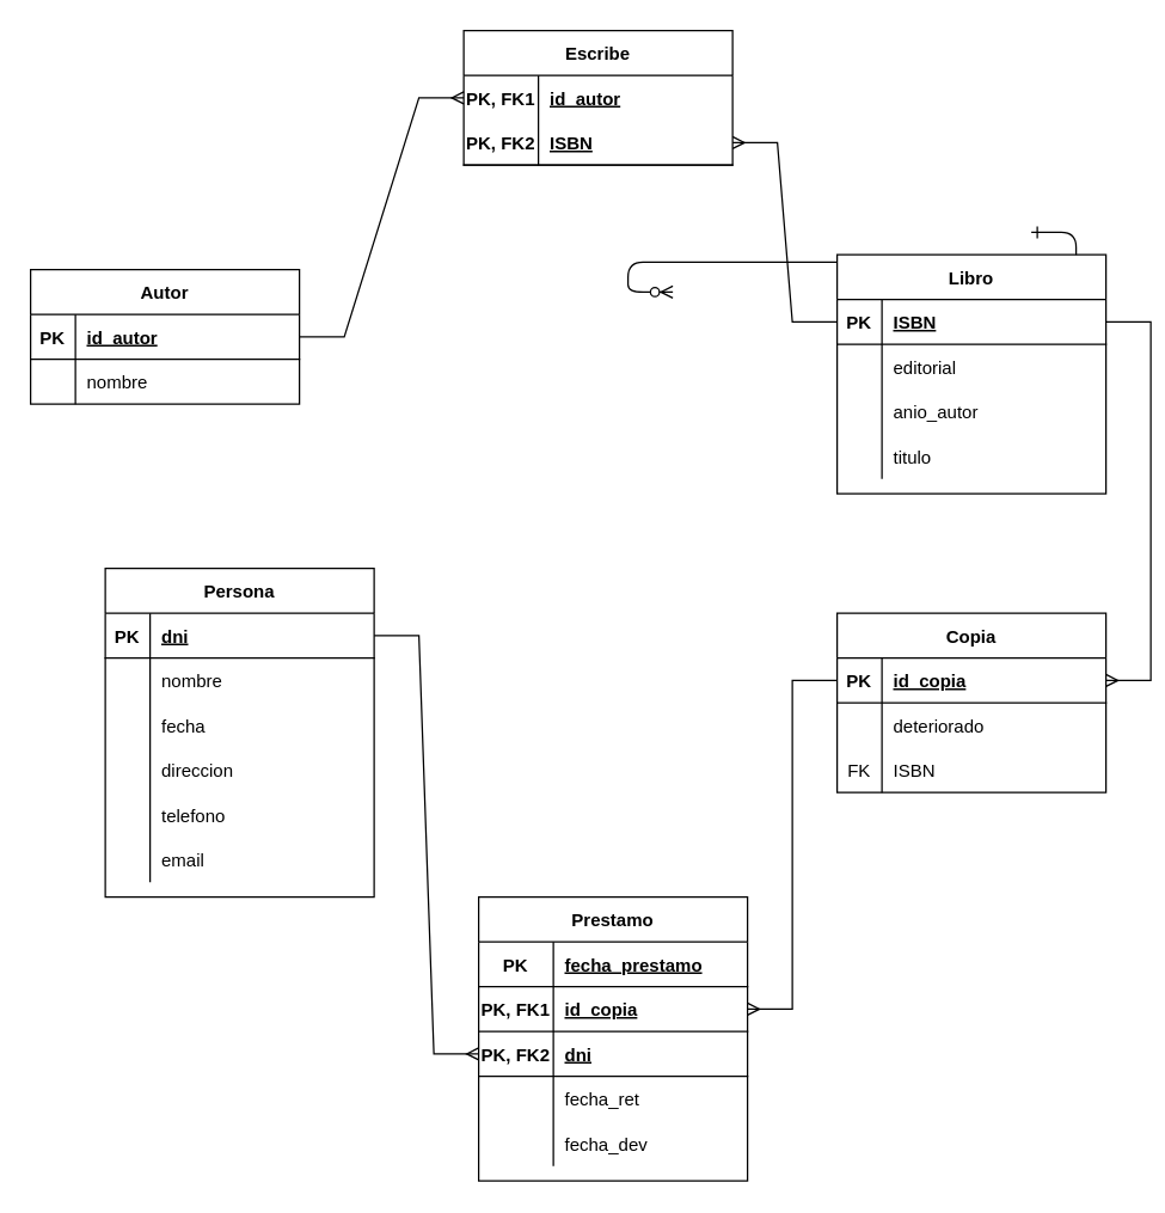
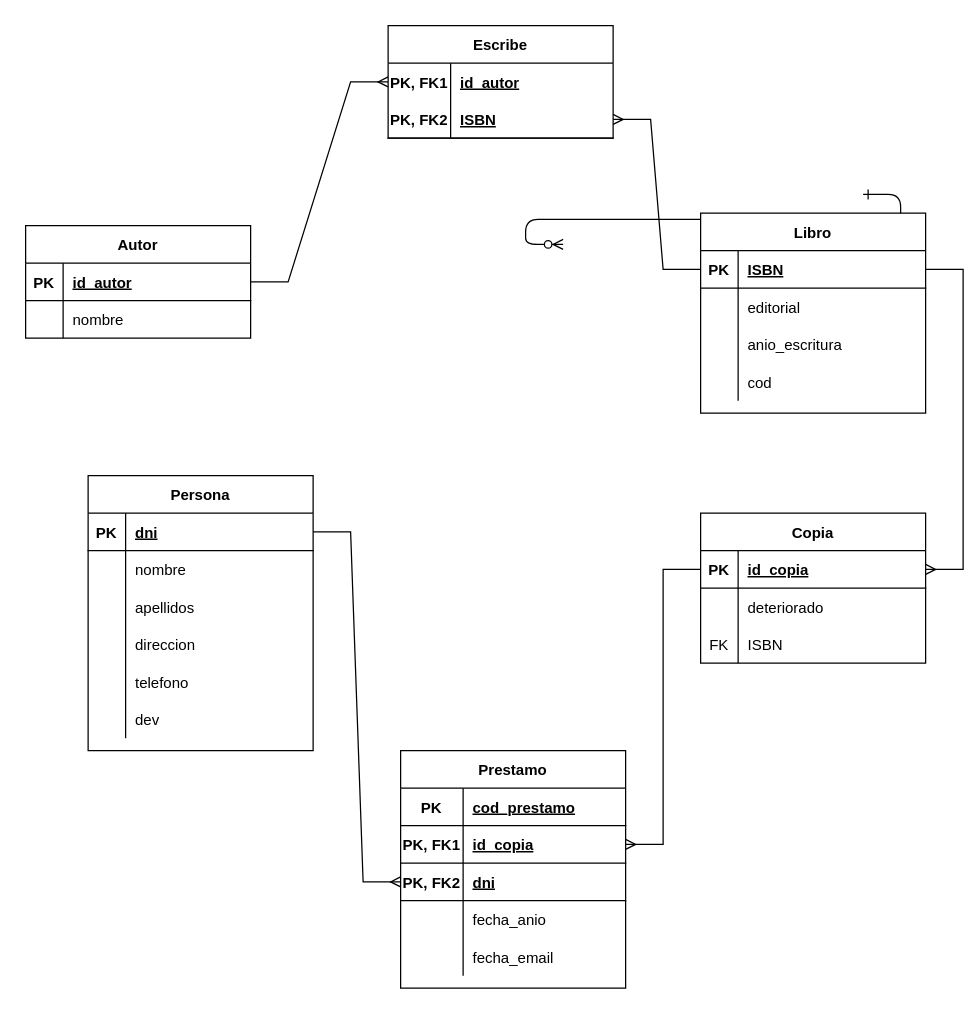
- <mxCell id="19" value="anio_autor" style="shape=partialRectangle;connectable=0;fillColor=none;top=0;left=0;bottom=0;right=0;align=left;spacingLeft=6;overflow=hidden;" vertex="1" parent="17"><mxGeometry x="30" width="150" height="30" as="geometry"><mxRectangle width="150" height="30" as="alternateBounds" /></mxGeometry></mxCell>
+ <mxCell id="19" value="anio_escritura" style="shape=partialRectangle;connectable=0;fillColor=none;top=0;left=0;bottom=0;right=0;align=left;spacingLeft=6;overflow=hidden;" vertex="1" parent="17"><mxGeometry x="30" width="150" height="30" as="geometry"><mxRectangle width="150" height="30" as="alternateBounds" /></mxGeometry></mxCell>
- <mxCell id="22" value="titulo" style="shape=partialRectangle;connectable=0;fillColor=none;top=0;left=0;bottom=0;right=0;align=left;spacingLeft=6;overflow=hidden;" vertex="1" parent="20"><mxGeometry x="30" width="150" height="30" as="geometry"><mxRectangle width="150" height="30" as="alternateBounds" /></mxGeometry></mxCell>
+ <mxCell id="22" value="cod" style="shape=partialRectangle;connectable=0;fillColor=none;top=0;left=0;bottom=0;right=0;align=left;spacingLeft=6;overflow=hidden;" vertex="1" parent="20"><mxGeometry x="30" width="150" height="30" as="geometry"><mxRectangle width="150" height="30" as="alternateBounds" /></mxGeometry></mxCell>
- <mxCell id="39" value="fecha" style="shape=partialRectangle;connectable=0;fillColor=none;top=0;left=0;bottom=0;right=0;align=left;spacingLeft=6;overflow=hidden;" vertex="1" parent="37"><mxGeometry x="30" width="150" height="30" as="geometry"><mxRectangle width="150" height="30" as="alternateBounds" /></mxGeometry></mxCell>
+ <mxCell id="39" value="apellidos" style="shape=partialRectangle;connectable=0;fillColor=none;top=0;left=0;bottom=0;right=0;align=left;spacingLeft=6;overflow=hidden;" vertex="1" parent="37"><mxGeometry x="30" width="150" height="30" as="geometry"><mxRectangle width="150" height="30" as="alternateBounds" /></mxGeometry></mxCell>
- <mxCell id="48" value="email" style="shape=partialRectangle;connectable=0;fillColor=none;top=0;left=0;bottom=0;right=0;align=left;spacingLeft=6;overflow=hidden;" vertex="1" parent="46"><mxGeometry x="30" width="150" height="30" as="geometry"><mxRectangle width="150" height="30" as="alternateBounds" /></mxGeometry></mxCell>
+ <mxCell id="48" value="dev" style="shape=partialRectangle;connectable=0;fillColor=none;top=0;left=0;bottom=0;right=0;align=left;spacingLeft=6;overflow=hidden;" vertex="1" parent="46"><mxGeometry x="30" width="150" height="30" as="geometry"><mxRectangle width="150" height="30" as="alternateBounds" /></mxGeometry></mxCell>
- <mxCell id="62" value="fecha_prestamo" style="shape=partialRectangle;connectable=0;fillColor=none;top=0;left=0;bottom=0;right=0;align=left;spacingLeft=6;fontStyle=5;overflow=hidden;" vertex="1" parent="60"><mxGeometry x="50" width="130" height="30" as="geometry"><mxRectangle width="130" height="30" as="alternateBounds" /></mxGeometry></mxCell>
+ <mxCell id="62" value="cod_prestamo" style="shape=partialRectangle;connectable=0;fillColor=none;top=0;left=0;bottom=0;right=0;align=left;spacingLeft=6;fontStyle=5;overflow=hidden;" vertex="1" parent="60"><mxGeometry x="50" width="130" height="30" as="geometry"><mxRectangle width="130" height="30" as="alternateBounds" /></mxGeometry></mxCell>
- <mxCell id="71" value="fecha_ret" style="shape=partialRectangle;connectable=0;fillColor=none;top=0;left=0;bottom=0;right=0;align=left;spacingLeft=6;overflow=hidden;" vertex="1" parent="69"><mxGeometry x="50" width="130" height="30" as="geometry"><mxRectangle width="130" height="30" as="alternateBounds" /></mxGeometry></mxCell>
+ <mxCell id="71" value="fecha_anio" style="shape=partialRectangle;connectable=0;fillColor=none;top=0;left=0;bottom=0;right=0;align=left;spacingLeft=6;overflow=hidden;" vertex="1" parent="69"><mxGeometry x="50" width="130" height="30" as="geometry"><mxRectangle width="130" height="30" as="alternateBounds" /></mxGeometry></mxCell>
- <mxCell id="74" value="fecha_dev" style="shape=partialRectangle;connectable=0;fillColor=none;top=0;left=0;bottom=0;right=0;align=left;spacingLeft=6;overflow=hidden;" vertex="1" parent="72"><mxGeometry x="50" width="130" height="30" as="geometry"><mxRectangle width="130" height="30" as="alternateBounds" /></mxGeometry></mxCell>
+ <mxCell id="74" value="fecha_email" style="shape=partialRectangle;connectable=0;fillColor=none;top=0;left=0;bottom=0;right=0;align=left;spacingLeft=6;overflow=hidden;" vertex="1" parent="72"><mxGeometry x="50" width="130" height="30" as="geometry"><mxRectangle width="130" height="30" as="alternateBounds" /></mxGeometry></mxCell>
